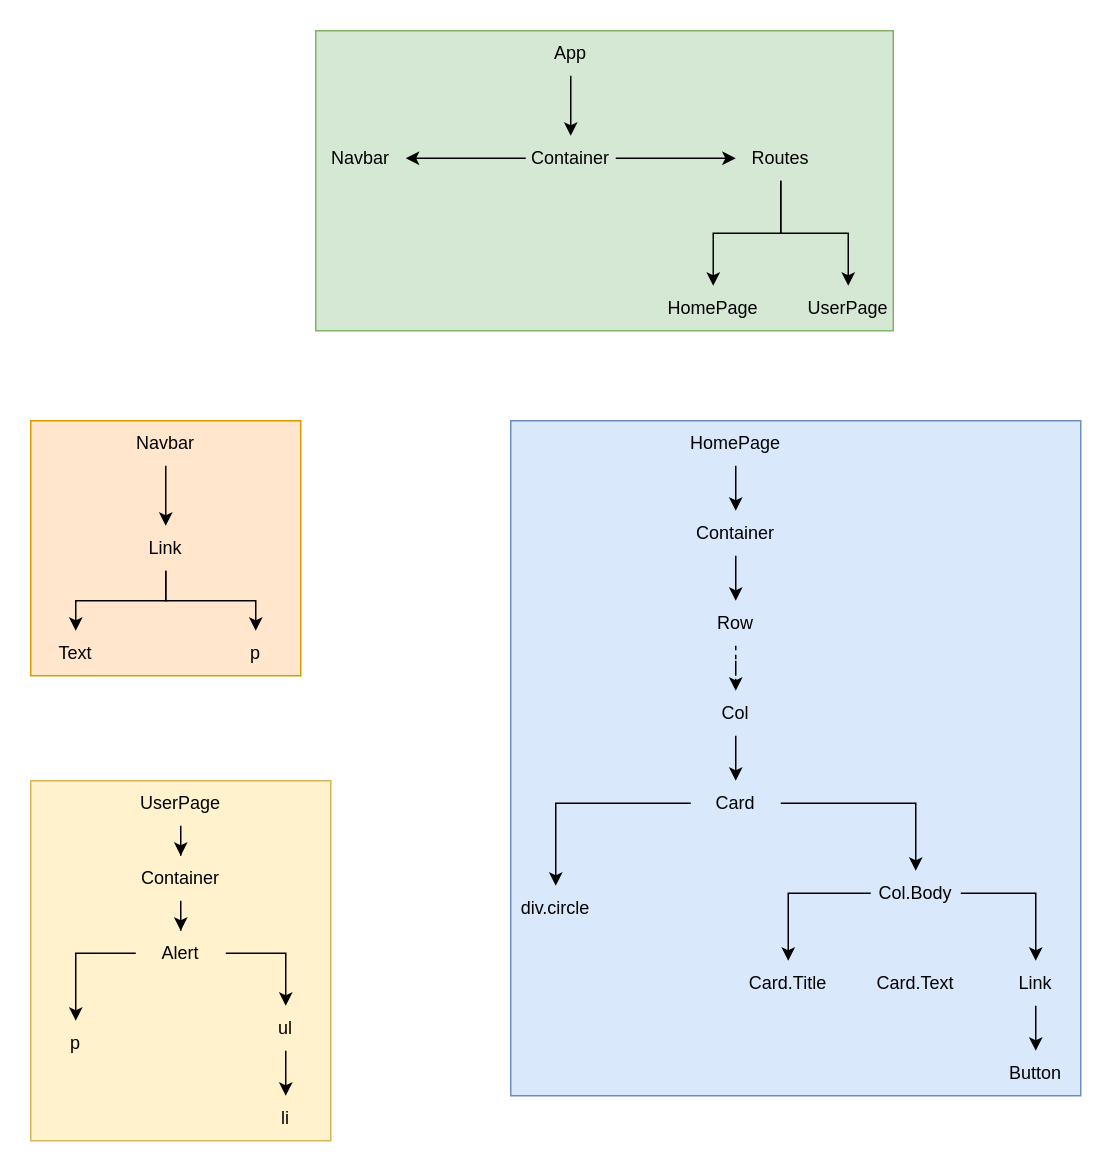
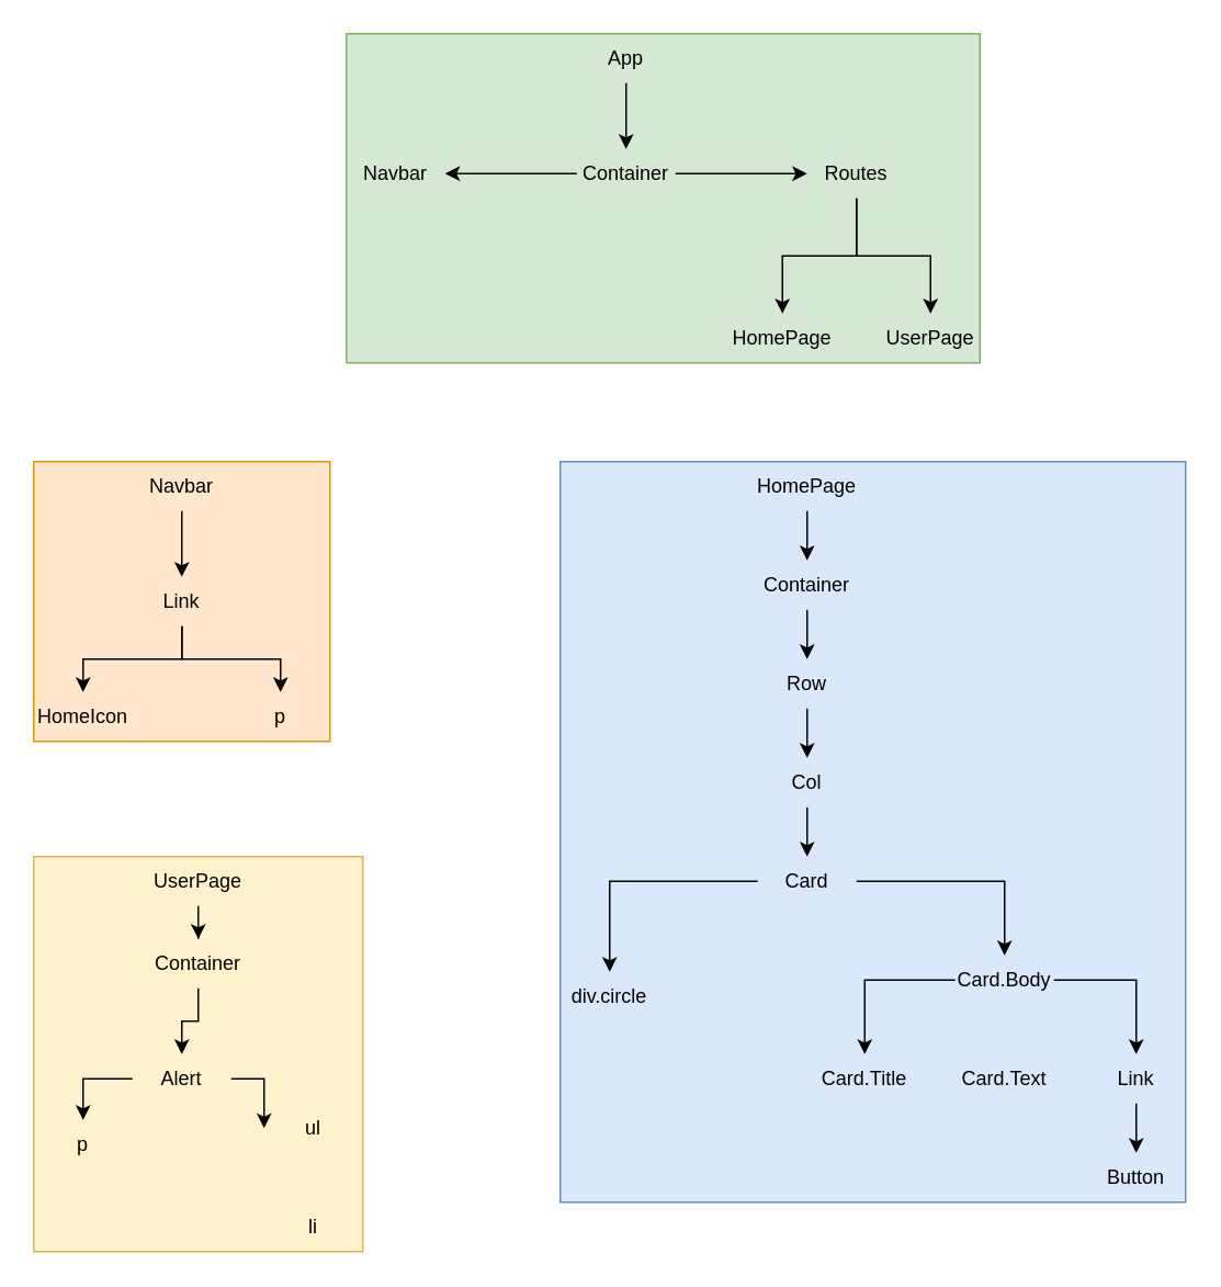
- <mxCell id="18" value="Text" style="text;html=1;strokeColor=none;fillColor=none;align=center;verticalAlign=middle;whiteSpace=wrap;rounded=0;" vertex="1" parent="14"><mxGeometry y="140" width="60" height="30" as="geometry" /></mxCell>
+ <mxCell id="18" value="HomeIcon" style="text;html=1;strokeColor=none;fillColor=none;align=center;verticalAlign=middle;whiteSpace=wrap;rounded=0;" vertex="1" parent="14"><mxGeometry y="140" width="60" height="30" as="geometry" /></mxCell>
- <mxCell id="29" value="" style="edgeStyle=orthogonalEdgeStyle;rounded=0;orthogonalLoop=1;jettySize=auto;html=1;dashed=1;" edge="1" parent="22" source="26" target="28"><mxGeometry relative="1" as="geometry" /></mxCell>
+ <mxCell id="29" value="" style="edgeStyle=orthogonalEdgeStyle;rounded=0;orthogonalLoop=1;jettySize=auto;html=1;" edge="1" parent="22" source="26" target="28"><mxGeometry relative="1" as="geometry" /></mxCell>
- <mxCell id="34" value="Col.Body" style="text;html=1;strokeColor=none;fillColor=none;align=center;verticalAlign=middle;whiteSpace=wrap;rounded=0;" vertex="1" parent="22"><mxGeometry x="240" y="300" width="60" height="30" as="geometry" /></mxCell>
+ <mxCell id="34" value="Card.Body" style="text;html=1;strokeColor=none;fillColor=none;align=center;verticalAlign=middle;whiteSpace=wrap;rounded=0;" vertex="1" parent="22"><mxGeometry x="240" y="300" width="60" height="30" as="geometry" /></mxCell>
- <mxCell id="47" value="Alert" style="text;html=1;strokeColor=none;fillColor=none;align=center;verticalAlign=middle;whiteSpace=wrap;rounded=0;" vertex="1" parent="43"><mxGeometry x="70" y="100" width="60" height="30" as="geometry" /></mxCell>
+ <mxCell id="47" value="Alert" style="text;html=1;strokeColor=none;fillColor=none;align=center;verticalAlign=middle;whiteSpace=wrap;rounded=0;" vertex="1" parent="43"><mxGeometry x="60" y="120" width="60" height="30" as="geometry" /></mxCell>
- <mxCell id="54" value="" style="edgeStyle=orthogonalEdgeStyle;rounded=0;orthogonalLoop=1;jettySize=auto;html=1;" edge="1" parent="43" source="52" target="53"><mxGeometry relative="1" as="geometry" /></mxCell>
